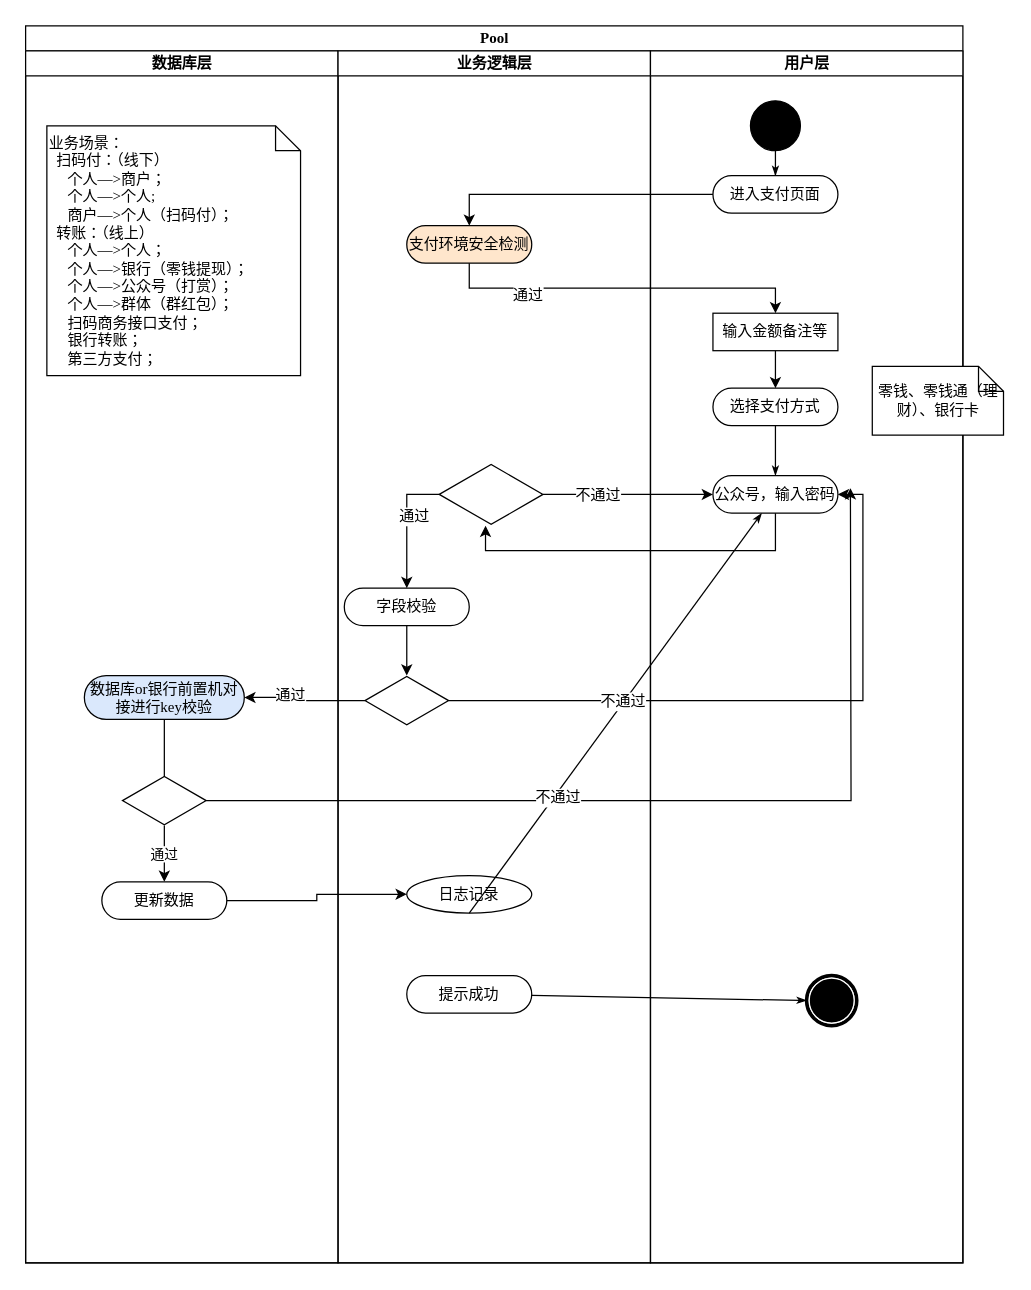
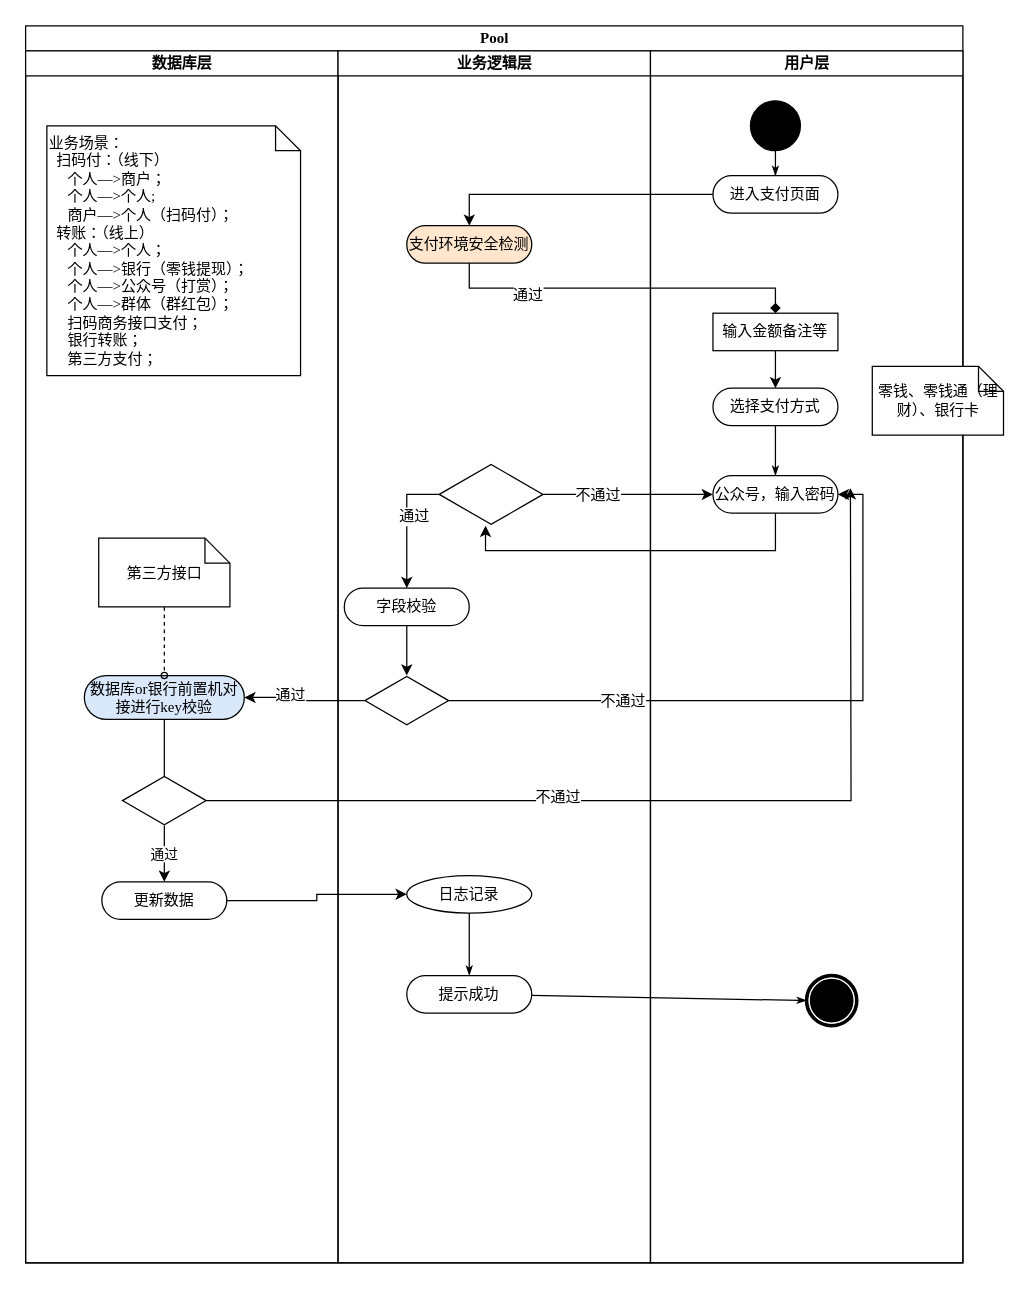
- <mxCell id="34" style="edgeStyle=orthogonalEdgeStyle;rounded=0;orthogonalLoop=1;jettySize=auto;html=1;exitX=0.5;exitY=1;exitDx=0;exitDy=0;entryX=0.5;entryY=0;entryDx=0;entryDy=0;" parent="2" source="15" target="28" edge="1"><mxGeometry relative="1" as="geometry" /></mxCell>
+ <mxCell id="34" style="edgeStyle=orthogonalEdgeStyle;rounded=0;orthogonalLoop=1;jettySize=auto;html=1;exitX=0.5;exitY=1;exitDx=0;exitDy=0;entryX=0.5;entryY=0;entryDx=0;entryDy=0;endArrow=diamond;" parent="2" source="15" target="28" edge="1"><mxGeometry relative="1" as="geometry" /></mxCell>
+ <mxCell id="6" value="第三方接口" style="shape=note;whiteSpace=wrap;html=1;rounded=0;shadow=0;comic=0;labelBackgroundColor=none;strokeColor=#000000;strokeWidth=1;fillColor=#ffffff;fontFamily=Verdana;fontSize=12;fontColor=#000000;align=center;size=20;" parent="3" vertex="1"><mxGeometry x="58.5" y="390" width="105" height="55" as="geometry" /></mxCell>
- <mxCell id="22" style="edgeStyle=none;rounded=0;html=1;labelBackgroundColor=none;startArrow=none;startFill=0;startSize=5;endArrow=classicThin;endFill=1;endSize=5;jettySize=auto;orthogonalLoop=1;strokeColor=#000000;strokeWidth=1;fontFamily=Verdana;fontSize=12;fontColor=#000000;exitX=0.5;exitY=1;exitDx=0;exitDy=0;" parent="12" source="20" target="33" edge="1"><mxGeometry relative="1" as="geometry"><mxPoint x="280" y="640" as="sourcePoint" /></mxGeometry></mxCell>
+ <mxCell id="22" style="edgeStyle=none;rounded=0;html=1;labelBackgroundColor=none;startArrow=none;startFill=0;startSize=5;endArrow=classicThin;endFill=1;endSize=5;jettySize=auto;orthogonalLoop=1;strokeColor=#000000;strokeWidth=1;fontFamily=Verdana;fontSize=12;fontColor=#000000;exitX=0.5;exitY=1;exitDx=0;exitDy=0;" parent="12" source="20" target="21" edge="1"><mxGeometry relative="1" as="geometry"><mxPoint x="280" y="640" as="sourcePoint" /></mxGeometry></mxCell>
+ <mxCell id="7" style="edgeStyle=none;rounded=0;html=1;dashed=1;labelBackgroundColor=none;startArrow=none;startFill=0;startSize=5;endArrow=oval;endFill=0;endSize=5;jettySize=auto;orthogonalLoop=1;strokeColor=#000000;strokeWidth=1;fontFamily=Verdana;fontSize=12;fontColor=#000000;" parent="3" source="6" target="5" edge="1"><mxGeometry relative="1" as="geometry" /></mxCell>
